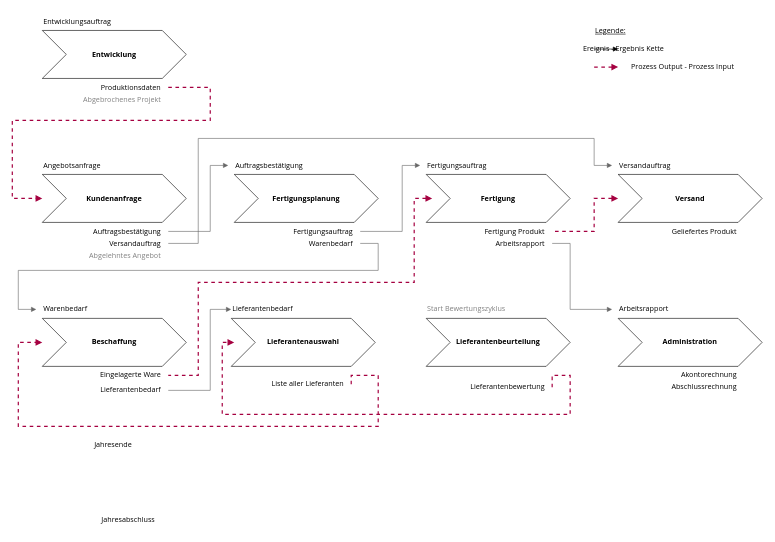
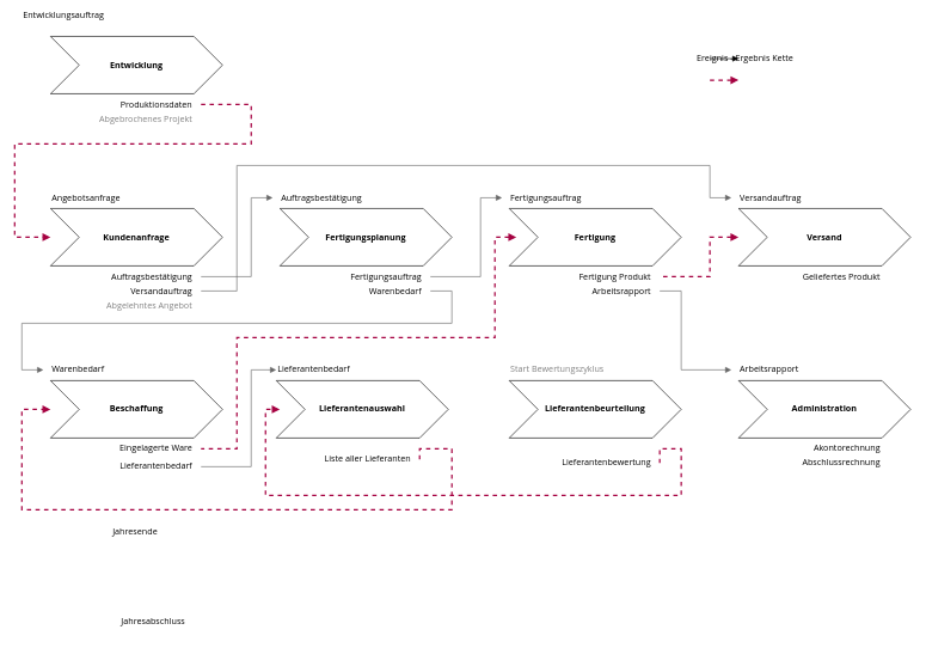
- <mxCell id="39" value="Entwicklungsauftrag" style="text;html=1;strokeColor=none;fillColor=none;align=left;verticalAlign=middle;whiteSpace=wrap;rounded=0;fontFamily=Open Sans;" parent="1" vertex="1"><mxGeometry x="70" y="20" width="120" height="30" as="geometry" /></mxCell>
+ <mxCell id="39" value="Entwicklungsauftrag" style="text;html=1;strokeColor=none;fillColor=none;align=left;verticalAlign=middle;whiteSpace=wrap;rounded=0;fontFamily=Open Sans;" parent="1" vertex="1"><mxGeometry x="30" y="5" width="120" height="30" as="geometry" /></mxCell>
- <mxCell id="41" value="Legende:" style="text;html=1;strokeColor=none;fillColor=none;align=left;verticalAlign=middle;whiteSpace=wrap;rounded=0;fontFamily=Open Sans;fontStyle=4" parent="1" vertex="1"><mxGeometry x="990" y="41" width="80" height="20" as="geometry" /></mxCell>
- <mxCell id="45" value="Prozess Output - Prozess Input" style="text;html=1;strokeColor=none;fillColor=none;align=left;verticalAlign=middle;whiteSpace=wrap;rounded=0;fontFamily=Open Sans;" parent="1" vertex="1"><mxGeometry x="1050" y="101" width="180" height="20" as="geometry" /></mxCell>
